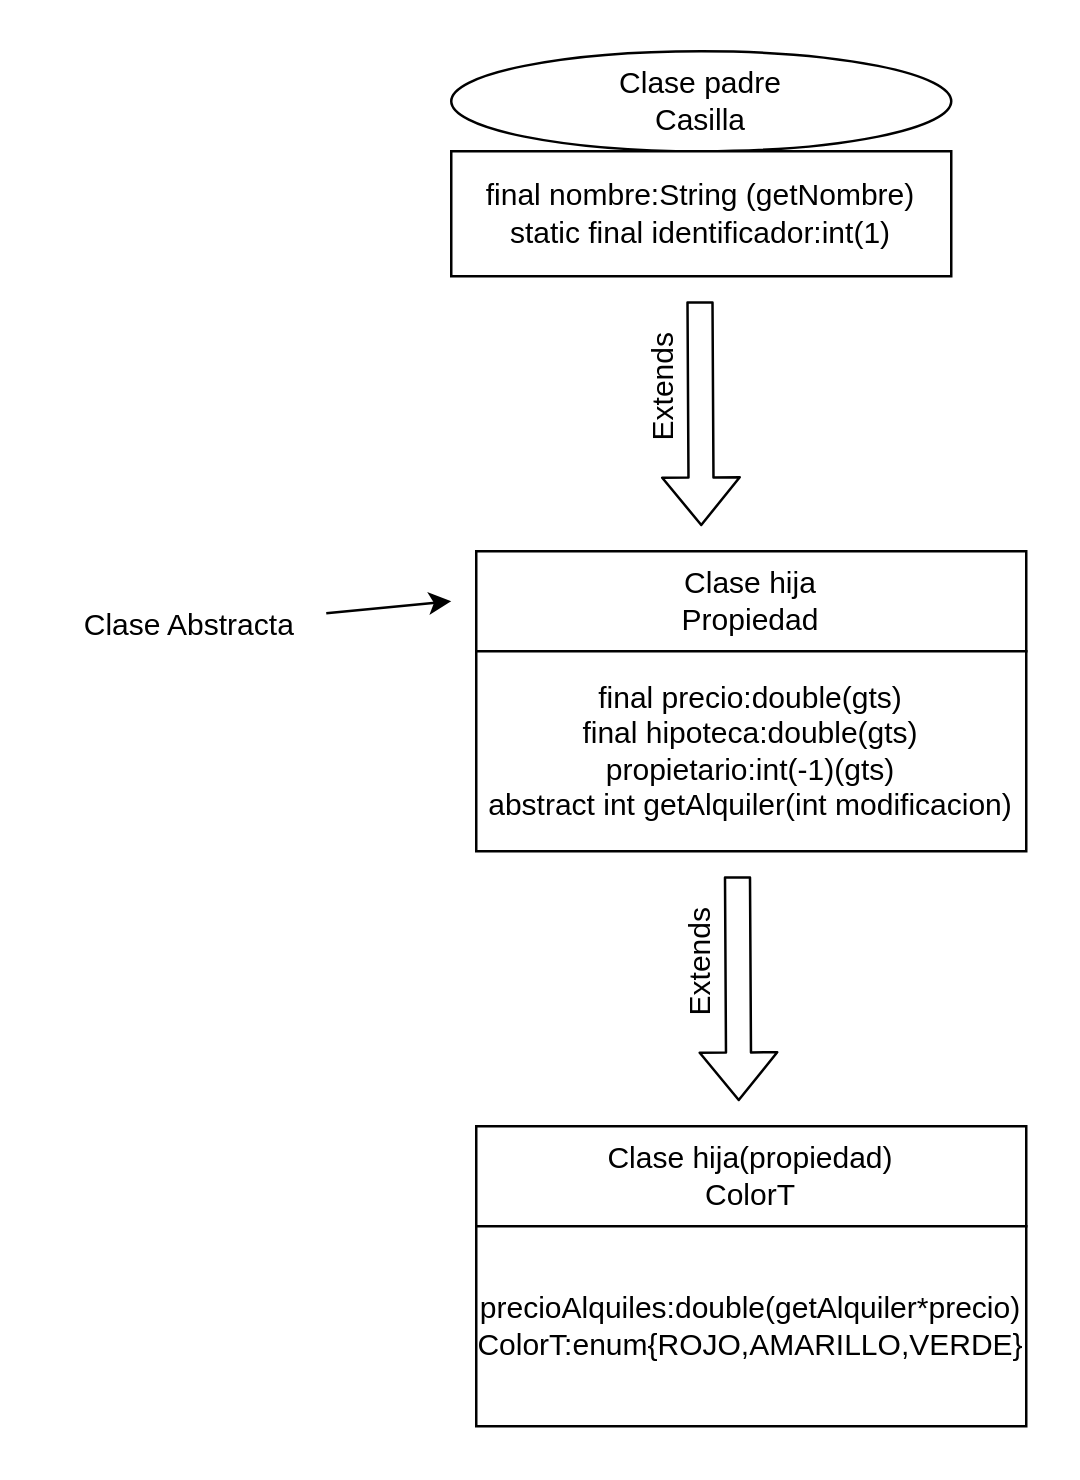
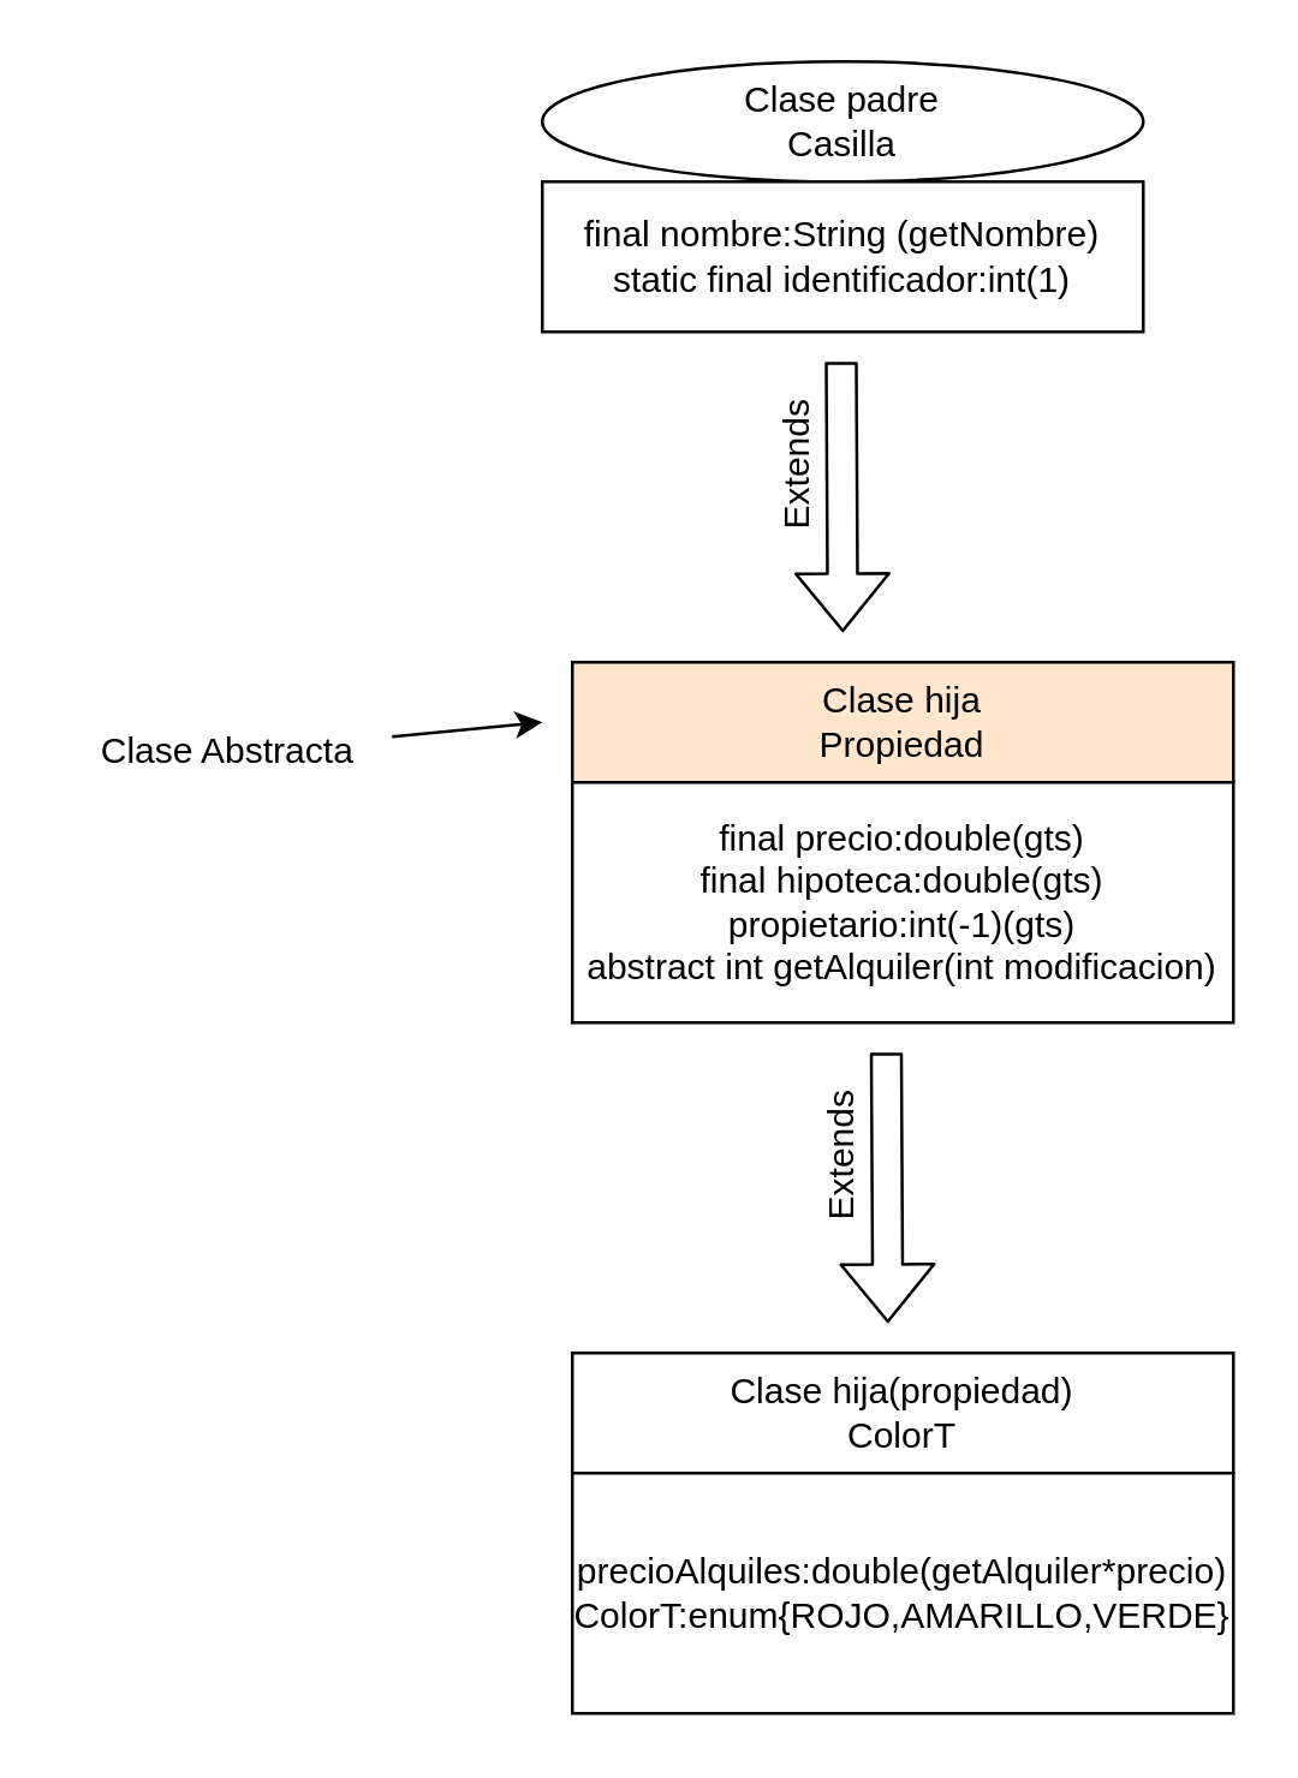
- <mxCell id="6" value="Clase hija&lt;br&gt;Propiedad" style="rounded=0;whiteSpace=wrap;html=1;" vertex="1" parent="1"><mxGeometry x="190" y="220" width="220" height="40" as="geometry" /></mxCell>
+ <mxCell id="6" value="Clase hija&lt;br&gt;Propiedad" style="rounded=0;whiteSpace=wrap;html=1;fillColor=#ffe6cc;" vertex="1" parent="1"><mxGeometry x="190" y="220" width="220" height="40" as="geometry" /></mxCell>
